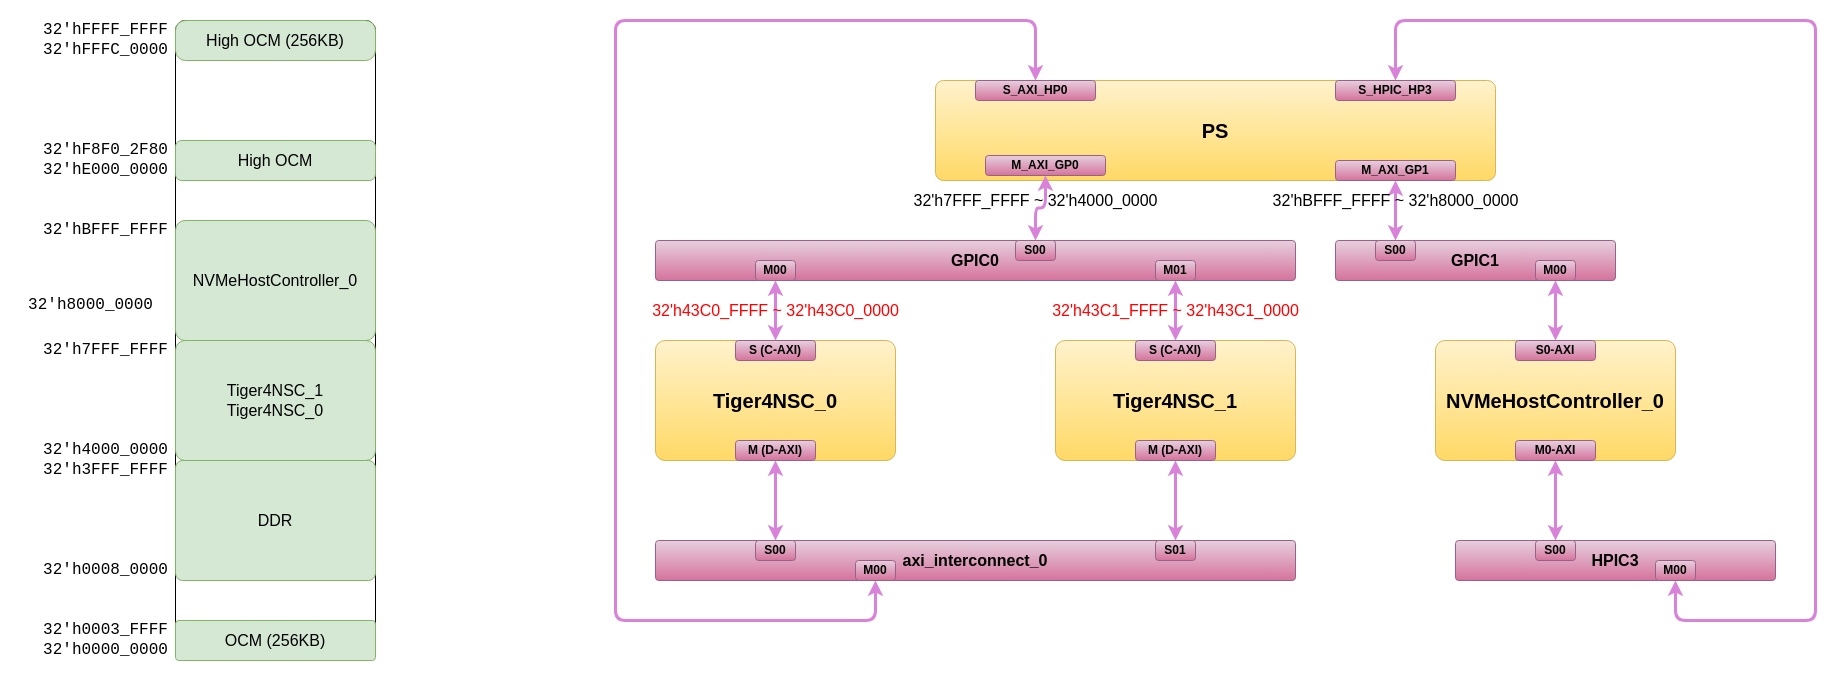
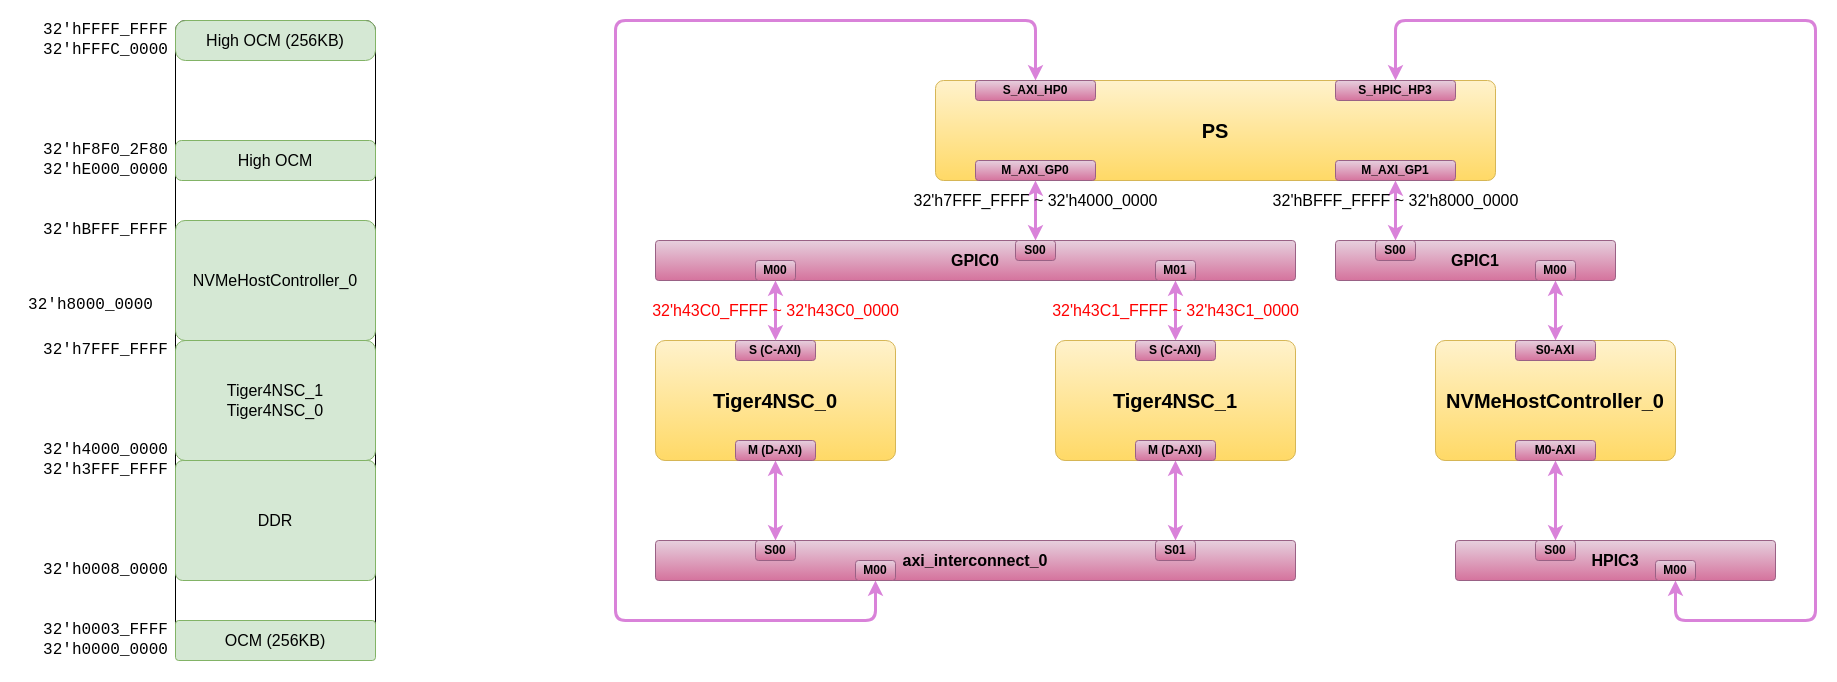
- <mxCell id="8" value="M_AXI_GP0" style="rounded=1;whiteSpace=wrap;html=1;fillColor=#e6d0de;gradientColor=#d5739d;gradientDirection=south;verticalAlign=middle;strokeColor=#996185;fontStyle=1" vertex="1" parent="1"><mxGeometry x="985" y="155" width="120" height="20" as="geometry" /></mxCell>
+ <mxCell id="8" value="M_AXI_GP0" style="rounded=1;whiteSpace=wrap;html=1;fillColor=#e6d0de;gradientColor=#d5739d;gradientDirection=south;verticalAlign=middle;strokeColor=#996185;fontStyle=1" vertex="1" parent="1"><mxGeometry x="975" y="160" width="120" height="20" as="geometry" /></mxCell>
